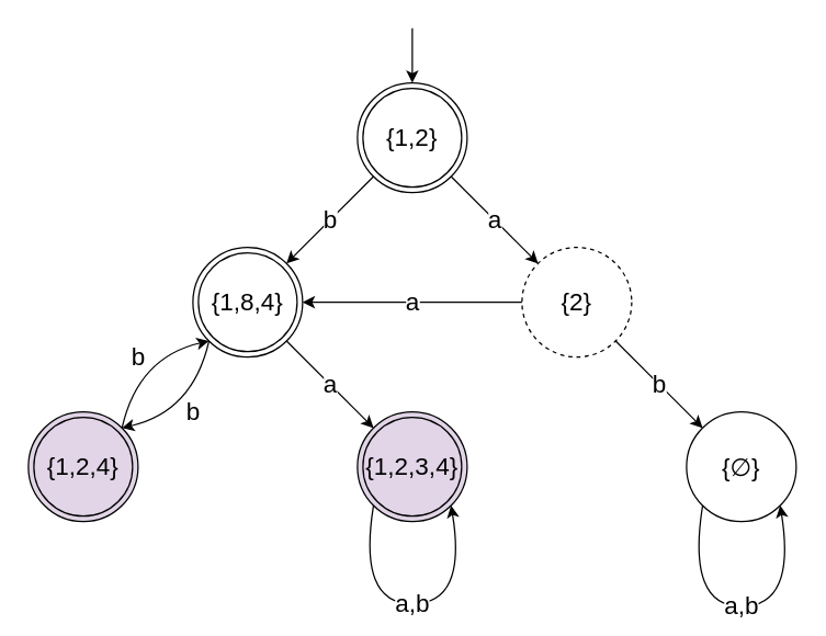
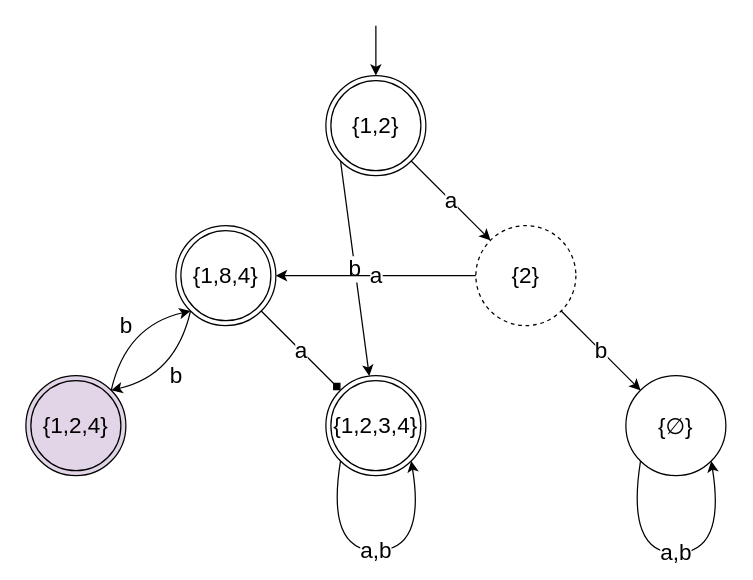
- <mxCell id="11" value="b" style="endArrow=classic;html=1;rounded=0;exitX=0;exitY=1;exitDx=0;exitDy=0;entryX=1;entryY=0;entryDx=0;entryDy=0;fontSize=18;" parent="1" source="5" target="3" edge="1"><mxGeometry width="50" height="50" relative="1" as="geometry"><mxPoint x="230" y="240" as="sourcePoint" /><mxPoint x="280" y="190" as="targetPoint" /></mxGeometry></mxCell>
+ <mxCell id="11" value="b" style="endArrow=classic;html=1;rounded=0;exitX=0;exitY=1;exitDx=0;exitDy=0;fontSize=18;" parent="1" source="5" target="4" edge="1"><mxGeometry width="50" height="50" relative="1" as="geometry"><mxPoint x="230" y="240" as="sourcePoint" /><mxPoint x="280" y="190" as="targetPoint" /></mxGeometry></mxCell>
- <mxCell id="12" value="a" style="endArrow=classic;html=1;rounded=0;entryX=0;entryY=0;entryDx=0;entryDy=0;exitX=1;exitY=1;exitDx=0;exitDy=0;fontSize=18;" parent="1" source="3" target="4" edge="1"><mxGeometry width="50" height="50" relative="1" as="geometry"><mxPoint x="230" y="240" as="sourcePoint" /><mxPoint x="280" y="190" as="targetPoint" /></mxGeometry></mxCell>
+ <mxCell id="12" value="a" style="endArrow=diamond;html=1;rounded=0;entryX=0;entryY=0;entryDx=0;entryDy=0;exitX=1;exitY=1;exitDx=0;exitDy=0;fontSize=18;" parent="1" source="3" target="4" edge="1"><mxGeometry width="50" height="50" relative="1" as="geometry"><mxPoint x="230" y="240" as="sourcePoint" /><mxPoint x="280" y="190" as="targetPoint" /></mxGeometry></mxCell>
- <mxCell id="4" value="{1,2,3,4}" style="ellipse;whiteSpace=wrap;html=1;aspect=fixed;fontSize=18;fillColor=#e1d5e7;" parent="1" vertex="1"><mxGeometry x="260" y="300" width="80" height="80" as="geometry" /></mxCell>
+ <mxCell id="4" value="{1,2,3,4}" style="ellipse;whiteSpace=wrap;html=1;aspect=fixed;fontSize=18;" parent="1" vertex="1"><mxGeometry x="260" y="300" width="80" height="80" as="geometry" /></mxCell>
